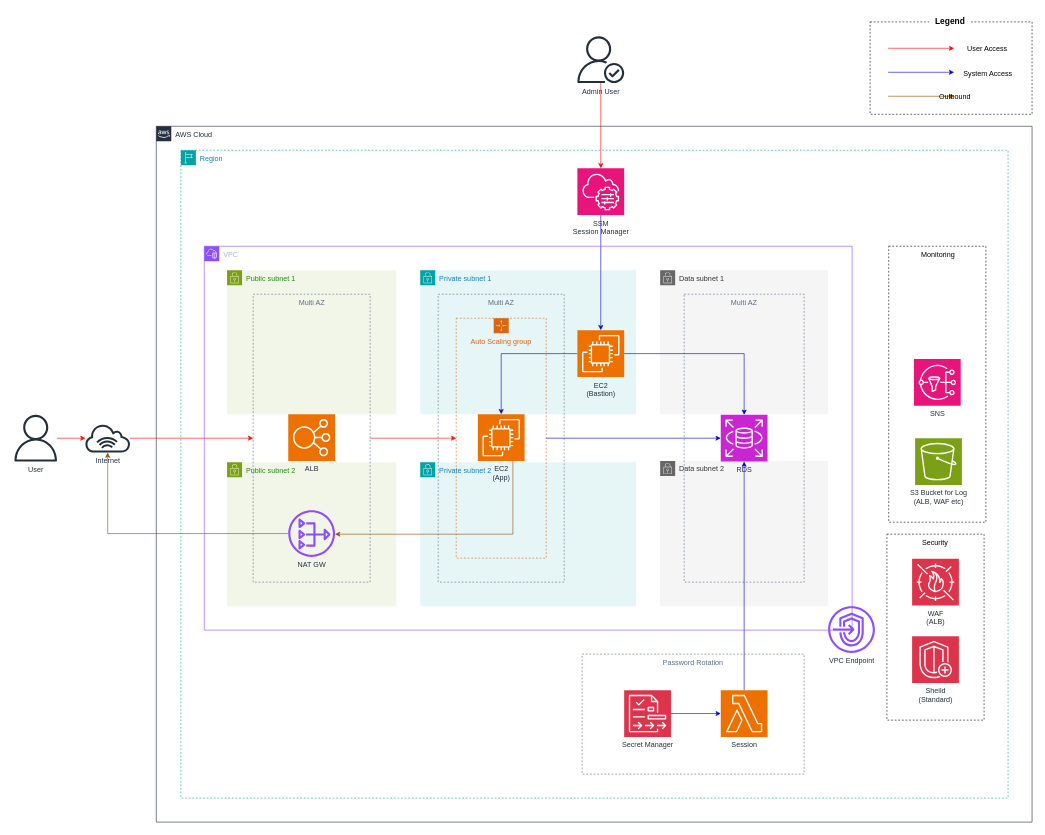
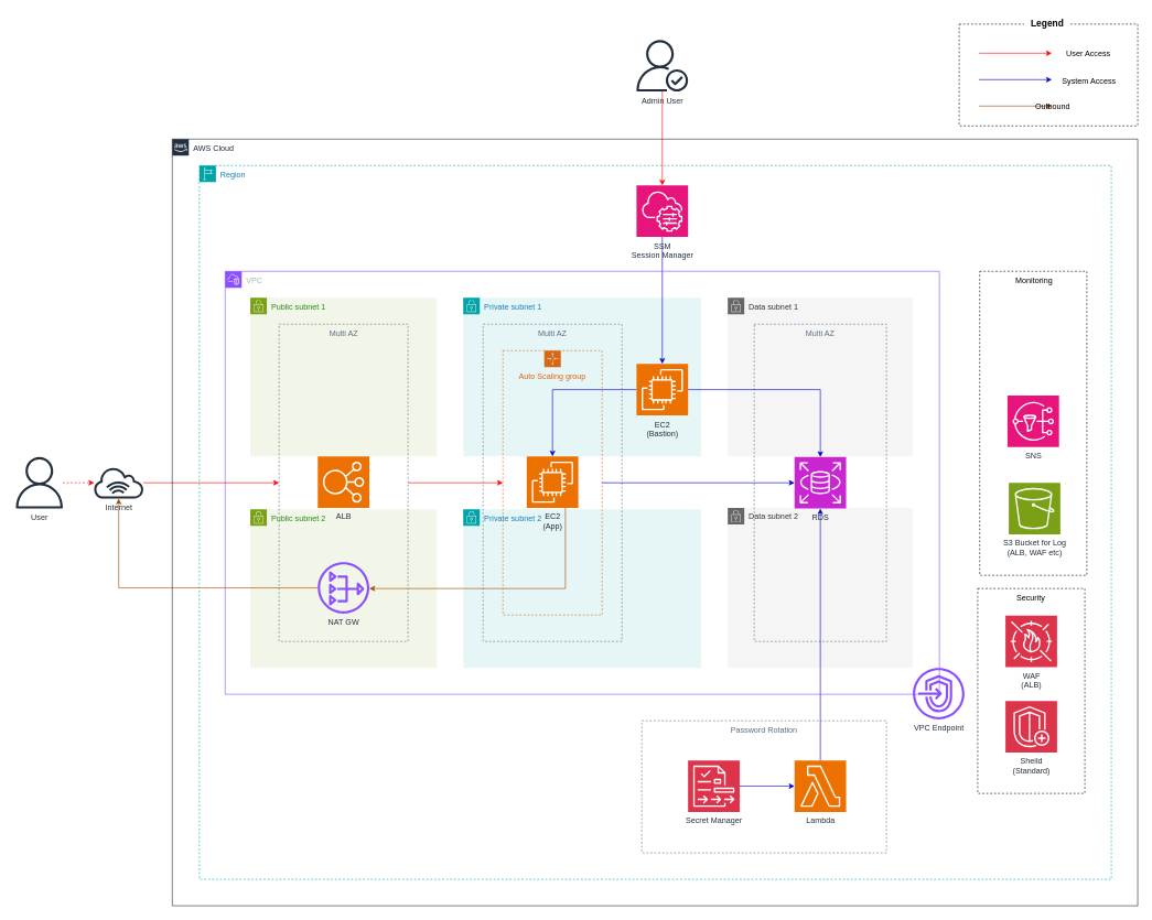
- <mxCell id="39" style="edgeStyle=orthogonalEdgeStyle;rounded=0;orthogonalLoop=1;jettySize=auto;html=1;strokeColor=#FF0000;" parent="1" source="40" target="38" edge="1"><mxGeometry relative="1" as="geometry"><mxPoint x="141.919" y="738" as="targetPoint" /></mxGeometry></mxCell>
+ <mxCell id="39" style="edgeStyle=orthogonalEdgeStyle;rounded=0;orthogonalLoop=1;jettySize=auto;html=1;strokeColor=#FF0000;dashed=1;" parent="1" source="40" target="38" edge="1"><mxGeometry relative="1" as="geometry"><mxPoint x="141.919" y="738" as="targetPoint" /></mxGeometry></mxCell>
- <mxCell id="18" value="Session" style="sketch=0;points=[[0,0,0],[0.25,0,0],[0.5,0,0],[0.75,0,0],[1,0,0],[0,1,0],[0.25,1,0],[0.5,1,0],[0.75,1,0],[1,1,0],[0,0.25,0],[0,0.5,0],[0,0.75,0],[1,0.25,0],[1,0.5,0],[1,0.75,0]];outlineConnect=0;fontColor=#232F3E;fillColor=#ED7100;strokeColor=#ffffff;dashed=0;verticalLabelPosition=bottom;verticalAlign=top;align=center;html=1;fontSize=12;fontStyle=0;aspect=fixed;shape=mxgraph.aws4.resourceIcon;resIcon=mxgraph.aws4.lambda;" parent="1" vertex="1"><mxGeometry x="1201" y="1150" width="78" height="78" as="geometry" /></mxCell>
+ <mxCell id="18" value="Lambda" style="sketch=0;points=[[0,0,0],[0.25,0,0],[0.5,0,0],[0.75,0,0],[1,0,0],[0,1,0],[0.25,1,0],[0.5,1,0],[0.75,1,0],[1,1,0],[0,0.25,0],[0,0.5,0],[0,0.75,0],[1,0.25,0],[1,0.5,0],[1,0.75,0]];outlineConnect=0;fontColor=#232F3E;fillColor=#ED7100;strokeColor=#ffffff;dashed=0;verticalLabelPosition=bottom;verticalAlign=top;align=center;html=1;fontSize=12;fontStyle=0;aspect=fixed;shape=mxgraph.aws4.resourceIcon;resIcon=mxgraph.aws4.lambda;" parent="1" vertex="1"><mxGeometry x="1201" y="1150" width="78" height="78" as="geometry" /></mxCell>
